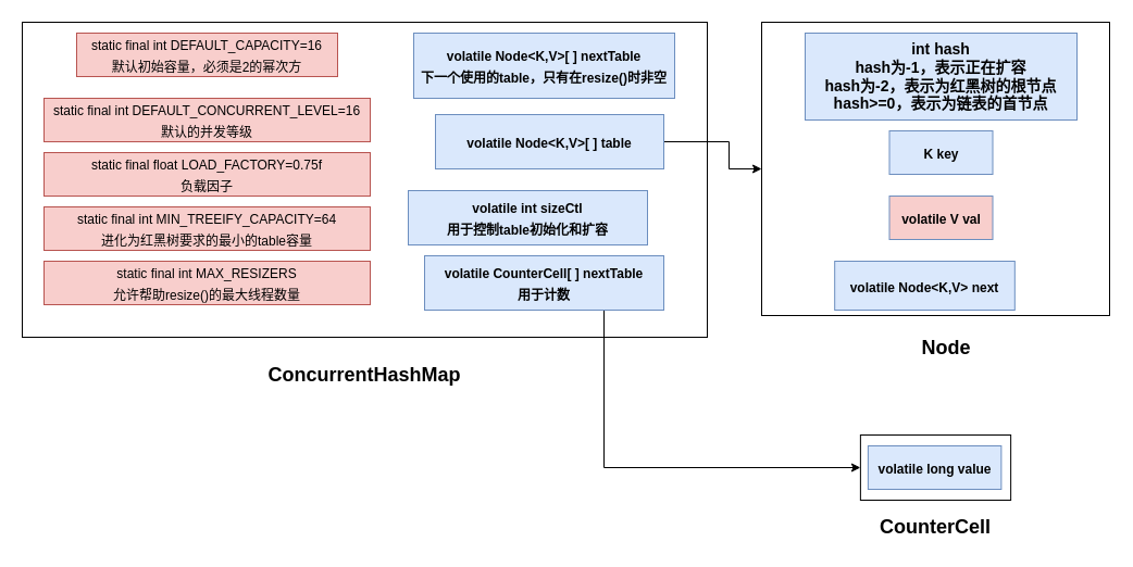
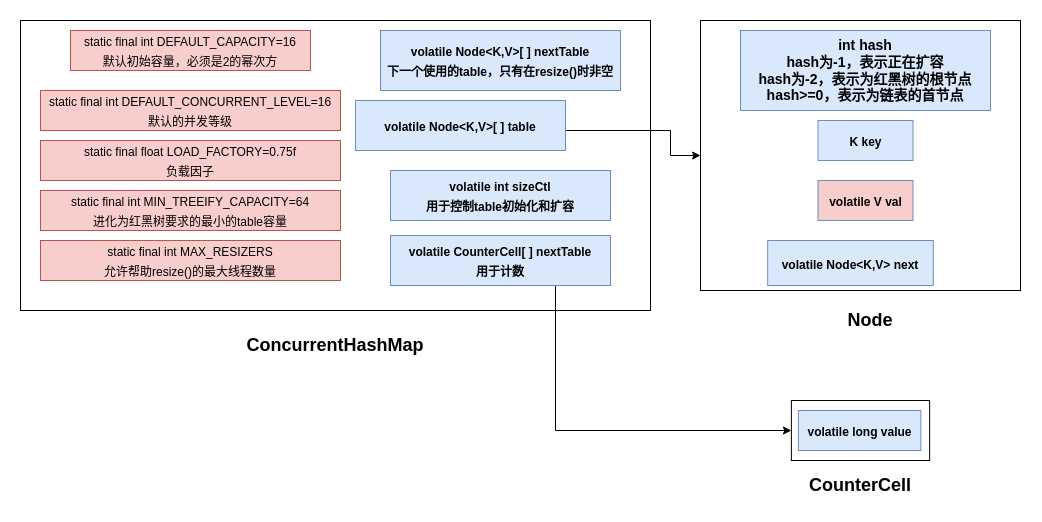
- <mxCell id="10" value="&lt;font style=&quot;font-size: 12px&quot;&gt;&lt;b&gt;volatile Node&amp;lt;K,V&amp;gt;[ ] table&lt;/b&gt;&lt;br&gt;&lt;/font&gt;" style="rounded=0;whiteSpace=wrap;html=1;fontSize=16;fillColor=#dae8fc;strokeColor=#6c8ebf;" parent="1" vertex="1"><mxGeometry x="400" y="105" width="210" height="50" as="geometry" /></mxCell>
+ <mxCell id="10" value="&lt;font style=&quot;font-size: 12px&quot;&gt;&lt;b&gt;volatile Node&amp;lt;K,V&amp;gt;[ ] table&lt;/b&gt;&lt;br&gt;&lt;/font&gt;" style="rounded=0;whiteSpace=wrap;html=1;fontSize=16;fillColor=#dae8fc;strokeColor=#6c8ebf;" parent="1" vertex="1"><mxGeometry x="355" y="100" width="210" height="50" as="geometry" /></mxCell>
- <mxCell id="11" value="&lt;font style=&quot;font-size: 12px&quot;&gt;&lt;b&gt;volatile int sizeCtl&lt;br&gt;用于控制table初始化和扩容&lt;/b&gt;&lt;br&gt;&lt;/font&gt;" style="rounded=0;whiteSpace=wrap;html=1;fontSize=16;fillColor=#dae8fc;strokeColor=#6c8ebf;" parent="1" vertex="1"><mxGeometry x="375" y="175" width="220" height="50" as="geometry" /></mxCell>
+ <mxCell id="11" value="&lt;font style=&quot;font-size: 12px&quot;&gt;&lt;b&gt;volatile int sizeCtl&lt;br&gt;用于控制table初始化和扩容&lt;/b&gt;&lt;br&gt;&lt;/font&gt;" style="rounded=0;whiteSpace=wrap;html=1;fontSize=16;fillColor=#dae8fc;strokeColor=#6c8ebf;" parent="1" vertex="1"><mxGeometry x="390" y="170" width="220" height="50" as="geometry" /></mxCell>
